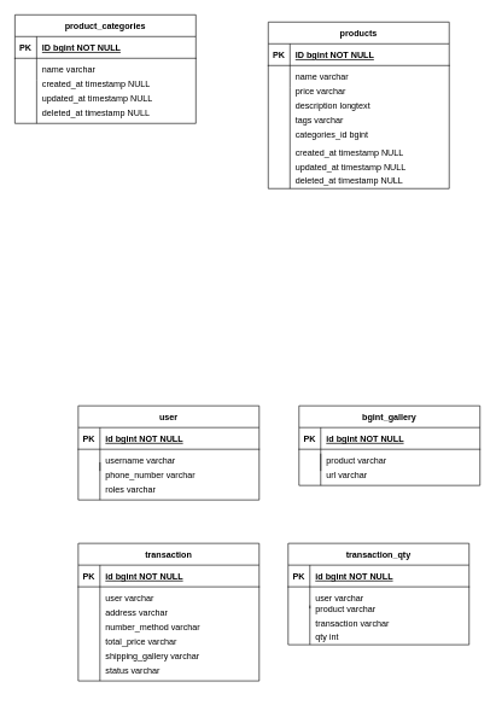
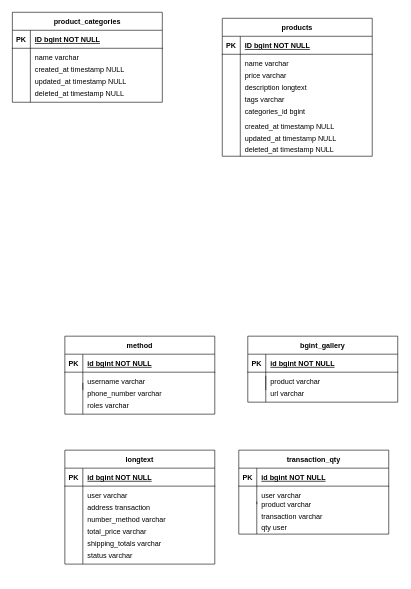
- <mxCell id="19" value="user" style="shape=table;startSize=30;container=1;collapsible=1;childLayout=tableLayout;fixedRows=1;rowLines=0;fontStyle=1;align=center;resizeLast=1;" vertex="1" parent="18"><mxGeometry width="250" height="130" as="geometry" /></mxCell>
+ <mxCell id="19" value="method" style="shape=table;startSize=30;container=1;collapsible=1;childLayout=tableLayout;fixedRows=1;rowLines=0;fontStyle=1;align=center;resizeLast=1;" vertex="1" parent="18"><mxGeometry width="250" height="130" as="geometry" /></mxCell>
- <mxCell id="40" value="transaction" style="shape=table;startSize=30;container=1;collapsible=1;childLayout=tableLayout;fixedRows=1;rowLines=0;fontStyle=1;align=center;resizeLast=1;" vertex="1" parent="39"><mxGeometry width="250" height="190" as="geometry" /></mxCell>
+ <mxCell id="40" value="longtext" style="shape=table;startSize=30;container=1;collapsible=1;childLayout=tableLayout;fixedRows=1;rowLines=0;fontStyle=1;align=center;resizeLast=1;" vertex="1" parent="39"><mxGeometry width="250" height="190" as="geometry" /></mxCell>
- <mxCell id="51" value="address varchar" style="shape=partialRectangle;overflow=hidden;connectable=0;fillColor=none;top=0;left=0;bottom=0;right=0;align=left;spacingLeft=6;" vertex="1" parent="39"><mxGeometry x="30" y="80" width="220" height="30" as="geometry"><mxRectangle width="220" height="30" as="alternateBounds" /></mxGeometry></mxCell>
+ <mxCell id="51" value="address transaction" style="shape=partialRectangle;overflow=hidden;connectable=0;fillColor=none;top=0;left=0;bottom=0;right=0;align=left;spacingLeft=6;" vertex="1" parent="39"><mxGeometry x="30" y="80" width="220" height="30" as="geometry"><mxRectangle width="220" height="30" as="alternateBounds" /></mxGeometry></mxCell>
- <mxCell id="63" value="qty int" style="shape=partialRectangle;overflow=hidden;connectable=0;fillColor=none;top=0;left=0;bottom=0;right=0;align=left;spacingLeft=6;" vertex="1" parent="54"><mxGeometry x="30" y="114.286" width="220" height="28.571" as="geometry"><mxRectangle width="220" height="30" as="alternateBounds" /></mxGeometry></mxCell>
+ <mxCell id="63" value="qty user" style="shape=partialRectangle;overflow=hidden;connectable=0;fillColor=none;top=0;left=0;bottom=0;right=0;align=left;spacingLeft=6;" vertex="1" parent="54"><mxGeometry x="30" y="114.286" width="220" height="28.571" as="geometry"><mxRectangle width="220" height="30" as="alternateBounds" /></mxGeometry></mxCell>
- <mxCell id="49" value="shipping_gallery varchar" style="shape=partialRectangle;overflow=hidden;connectable=0;fillColor=none;top=0;left=0;bottom=0;right=0;align=left;spacingLeft=6;" vertex="1" parent="39"><mxGeometry x="30" y="140" width="220" height="30" as="geometry"><mxRectangle width="220" height="30" as="alternateBounds" /></mxGeometry></mxCell>
+ <mxCell id="49" value="shipping_totals varchar" style="shape=partialRectangle;overflow=hidden;connectable=0;fillColor=none;top=0;left=0;bottom=0;right=0;align=left;spacingLeft=6;" vertex="1" parent="39"><mxGeometry x="30" y="140" width="220" height="30" as="geometry"><mxRectangle width="220" height="30" as="alternateBounds" /></mxGeometry></mxCell>
